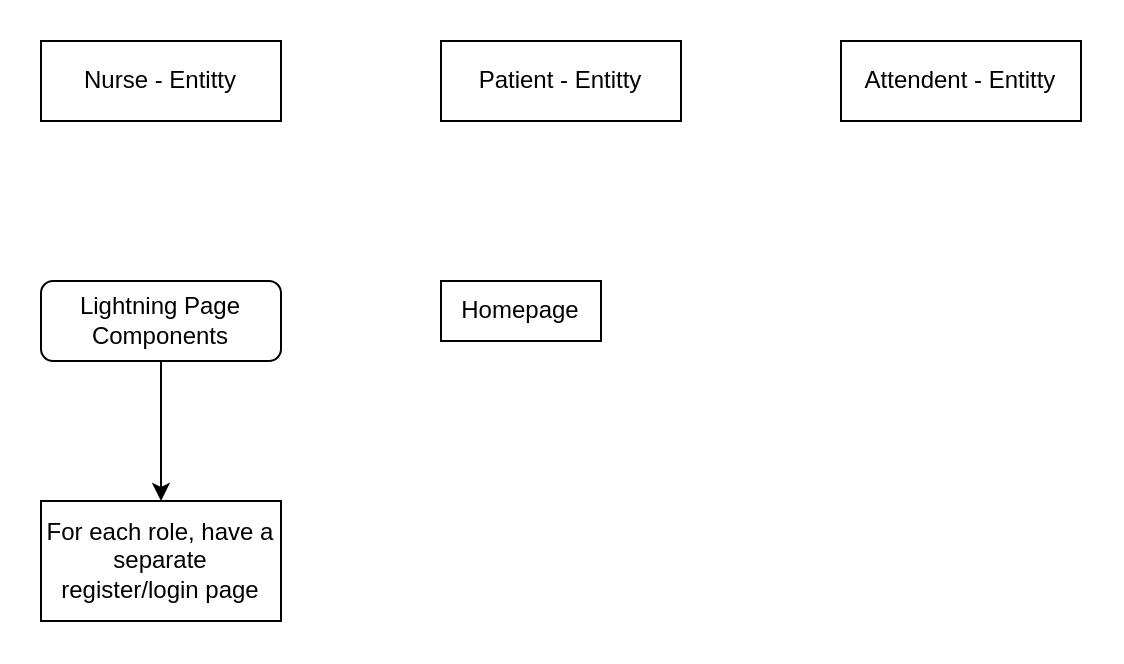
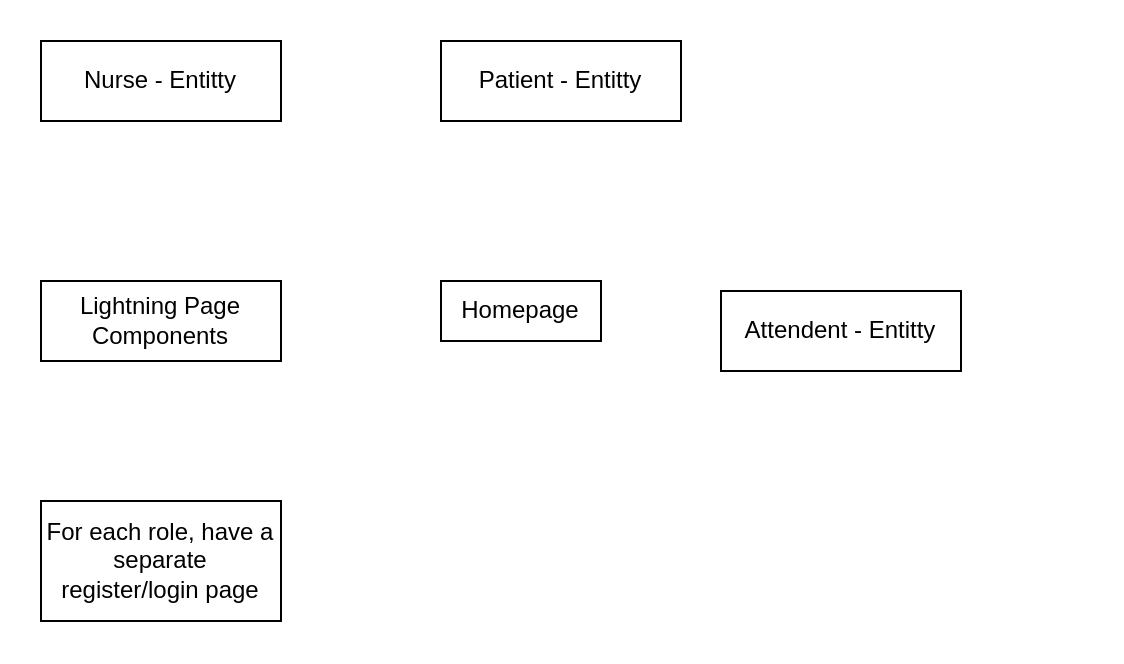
- <mxCell id="4" value="Attendent - Entitty" style="rounded=0;whiteSpace=wrap;html=1;" vertex="1" parent="1"><mxGeometry x="420" y="20" width="120" height="40" as="geometry" /></mxCell>
+ <mxCell id="4" value="Attendent - Entitty" style="rounded=0;whiteSpace=wrap;html=1;" vertex="1" parent="1"><mxGeometry x="360" y="145" width="120" height="40" as="geometry" /></mxCell>
- <mxCell id="6" value="Lightning Page Components" style="whiteSpace=wrap;html=1;rounded=1;" vertex="1" parent="1"><mxGeometry x="20" y="140" width="120" height="40" as="geometry" /></mxCell>
+ <mxCell id="6" value="Lightning Page Components" style="rounded=0;whiteSpace=wrap;html=1;" vertex="1" parent="1"><mxGeometry x="20" y="140" width="120" height="40" as="geometry" /></mxCell>
- <mxCell id="5" value="" style="edgeStyle=orthogonalEdgeStyle;rounded=0;orthogonalLoop=1;jettySize=auto;html=1;" edge="1" parent="1" source="6" target="7"><mxGeometry relative="1" as="geometry" /></mxCell>
